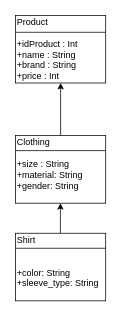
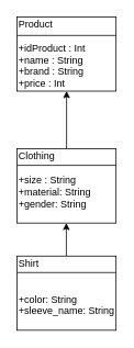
- <mxCell id="8" value="&lt;p style=&quot;line-height: 120%;&quot;&gt;&lt;font style=&quot;font-size: 12px;&quot;&gt;Shirt&lt;br&gt;&lt;br&gt;&lt;br&gt;+color: String&lt;br&gt;+sleeve_type: String&lt;br&gt;&lt;br&gt;&lt;/font&gt;&lt;/p&gt;" style="rounded=0;whiteSpace=wrap;html=1;align=left;container=1;" vertex="1" parent="1"><mxGeometry x="20" y="310" width="120" height="90" as="geometry"><mxRectangle x="480" y="380" width="120" height="120" as="alternateBounds" /></mxGeometry></mxCell>
+ <mxCell id="8" value="&lt;p style=&quot;line-height: 120%;&quot;&gt;&lt;font style=&quot;font-size: 12px;&quot;&gt;Shirt&lt;br&gt;&lt;br&gt;&lt;br&gt;+color: String&lt;br&gt;+sleeve_name: String&lt;br&gt;&lt;br&gt;&lt;/font&gt;&lt;/p&gt;" style="rounded=0;whiteSpace=wrap;html=1;align=left;container=1;" vertex="1" parent="1"><mxGeometry x="20" y="310" width="120" height="90" as="geometry"><mxRectangle x="480" y="380" width="120" height="120" as="alternateBounds" /></mxGeometry></mxCell>
